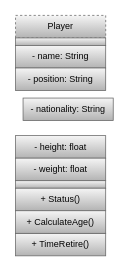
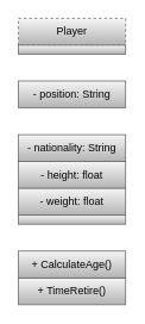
- <mxCell id="4" value="&lt;font color=&quot;#050505&quot;&gt;- name: String&lt;/font&gt;" style="rounded=0;whiteSpace=wrap;html=1;fillColor=#f5f5f5;gradientColor=#b3b3b3;strokeColor=#666666;" vertex="1" parent="1"><mxGeometry x="20" y="60" width="120" height="30" as="geometry" /></mxCell>
- <mxCell id="8" value="&lt;font color=&quot;#050505&quot;&gt;- nationality: String&lt;/font&gt;" style="rounded=0;whiteSpace=wrap;html=1;fillColor=#f5f5f5;gradientColor=#b3b3b3;strokeColor=#666666;" vertex="1" parent="1"><mxGeometry x="30" y="130" width="120" height="30" as="geometry" /></mxCell>
+ <mxCell id="8" value="&lt;font color=&quot;#050505&quot;&gt;- nationality: String&lt;/font&gt;" style="rounded=0;whiteSpace=wrap;html=1;fillColor=#f5f5f5;gradientColor=#b3b3b3;strokeColor=#666666;" vertex="1" parent="1"><mxGeometry x="20" y="150" width="120" height="30" as="geometry" /></mxCell>
- <mxCell id="10" value="&lt;font color=&quot;#050505&quot;&gt;+ Status()&lt;/font&gt;" style="rounded=0;whiteSpace=wrap;html=1;fillColor=#f5f5f5;gradientColor=#b3b3b3;strokeColor=#666666;" vertex="1" parent="1"><mxGeometry x="20" y="250" width="120" height="30" as="geometry" /></mxCell>
